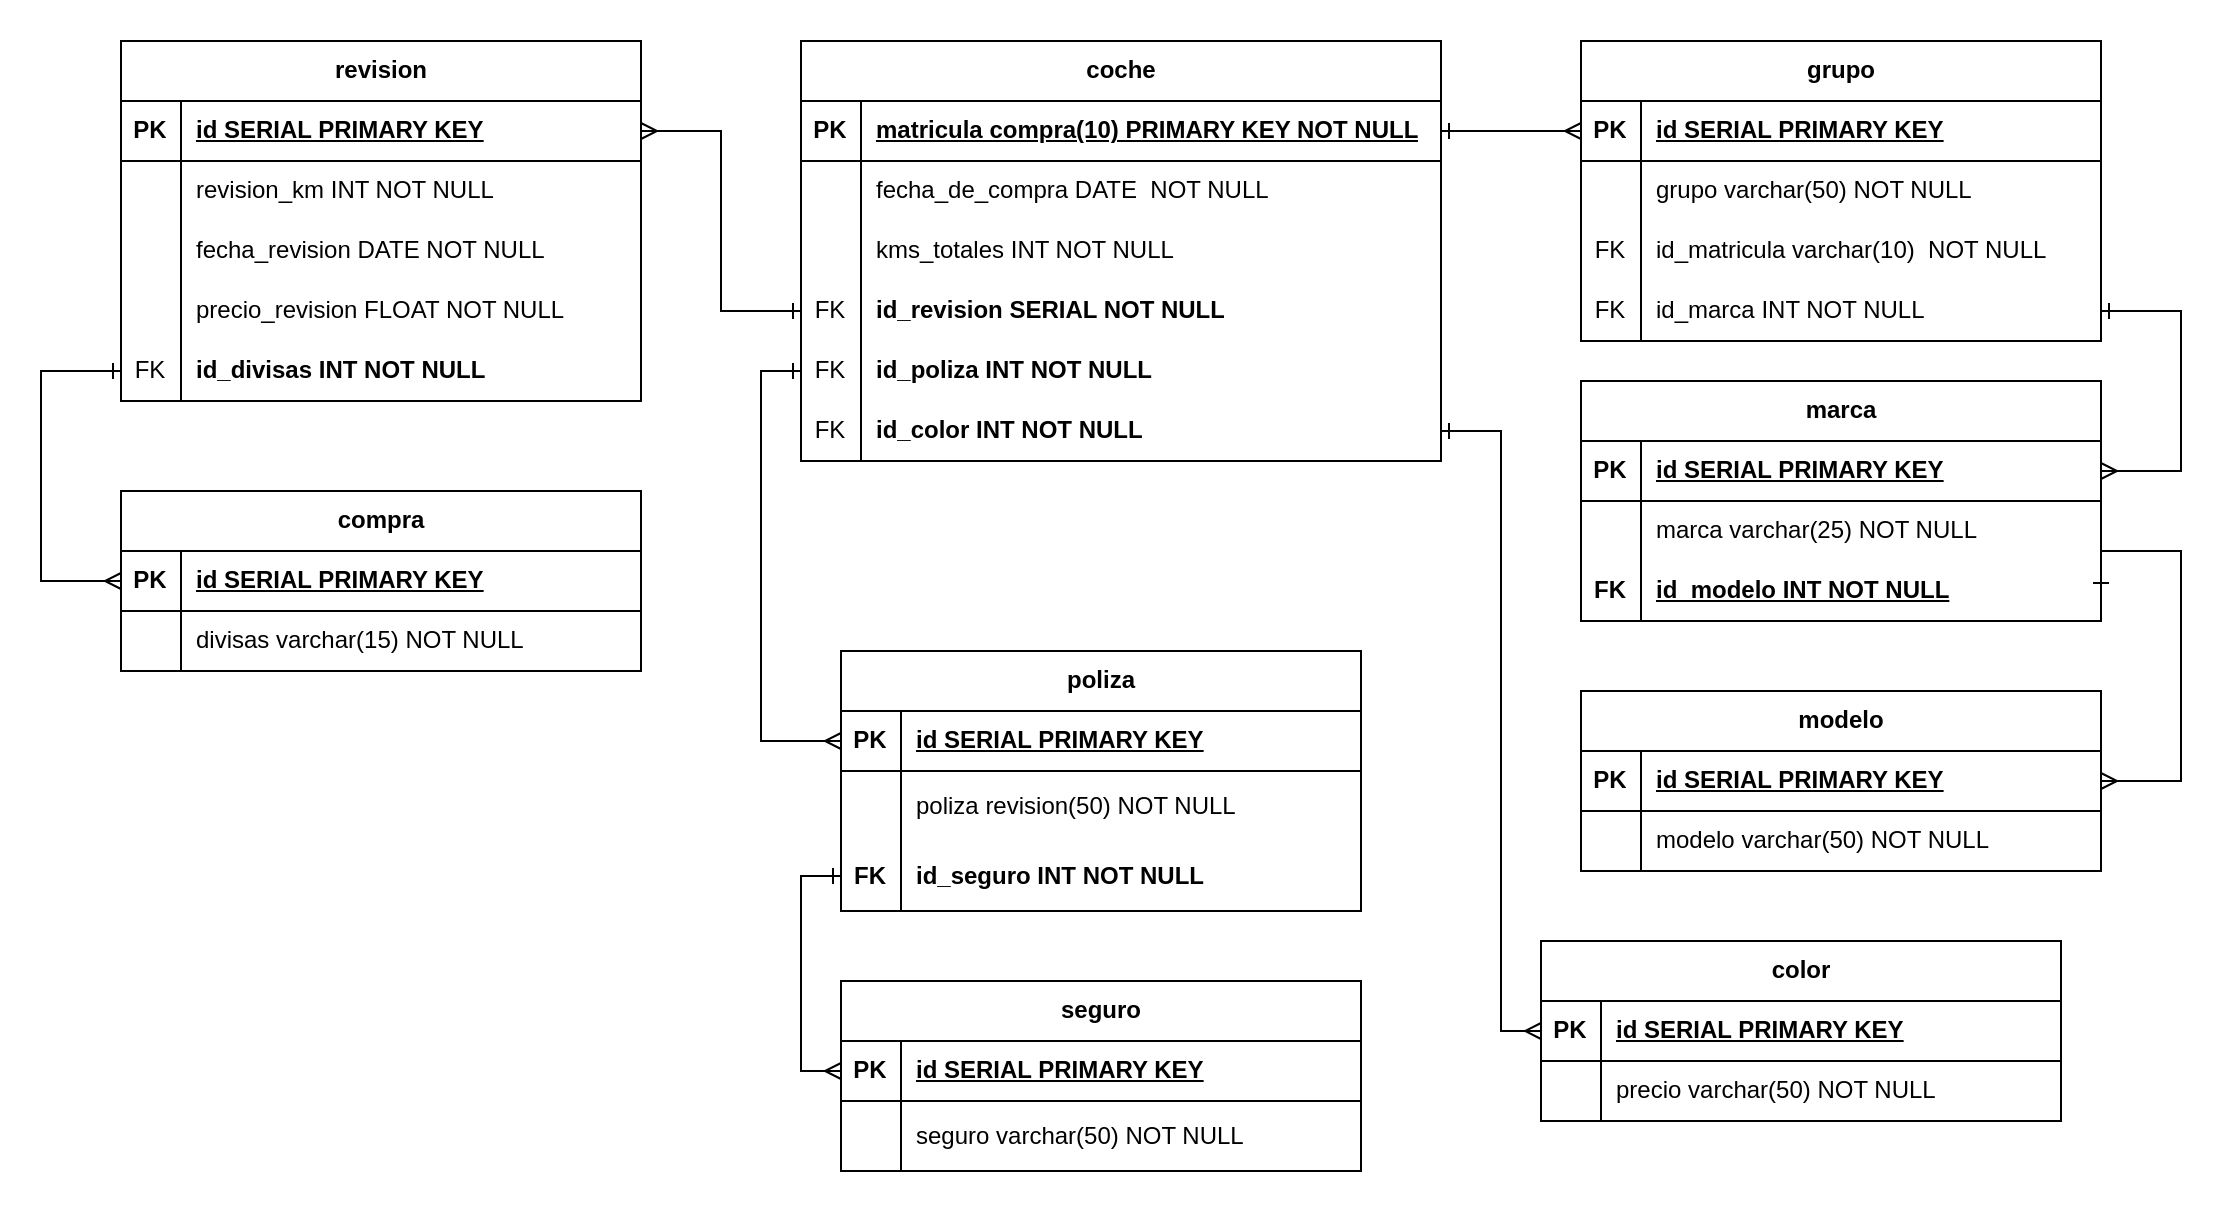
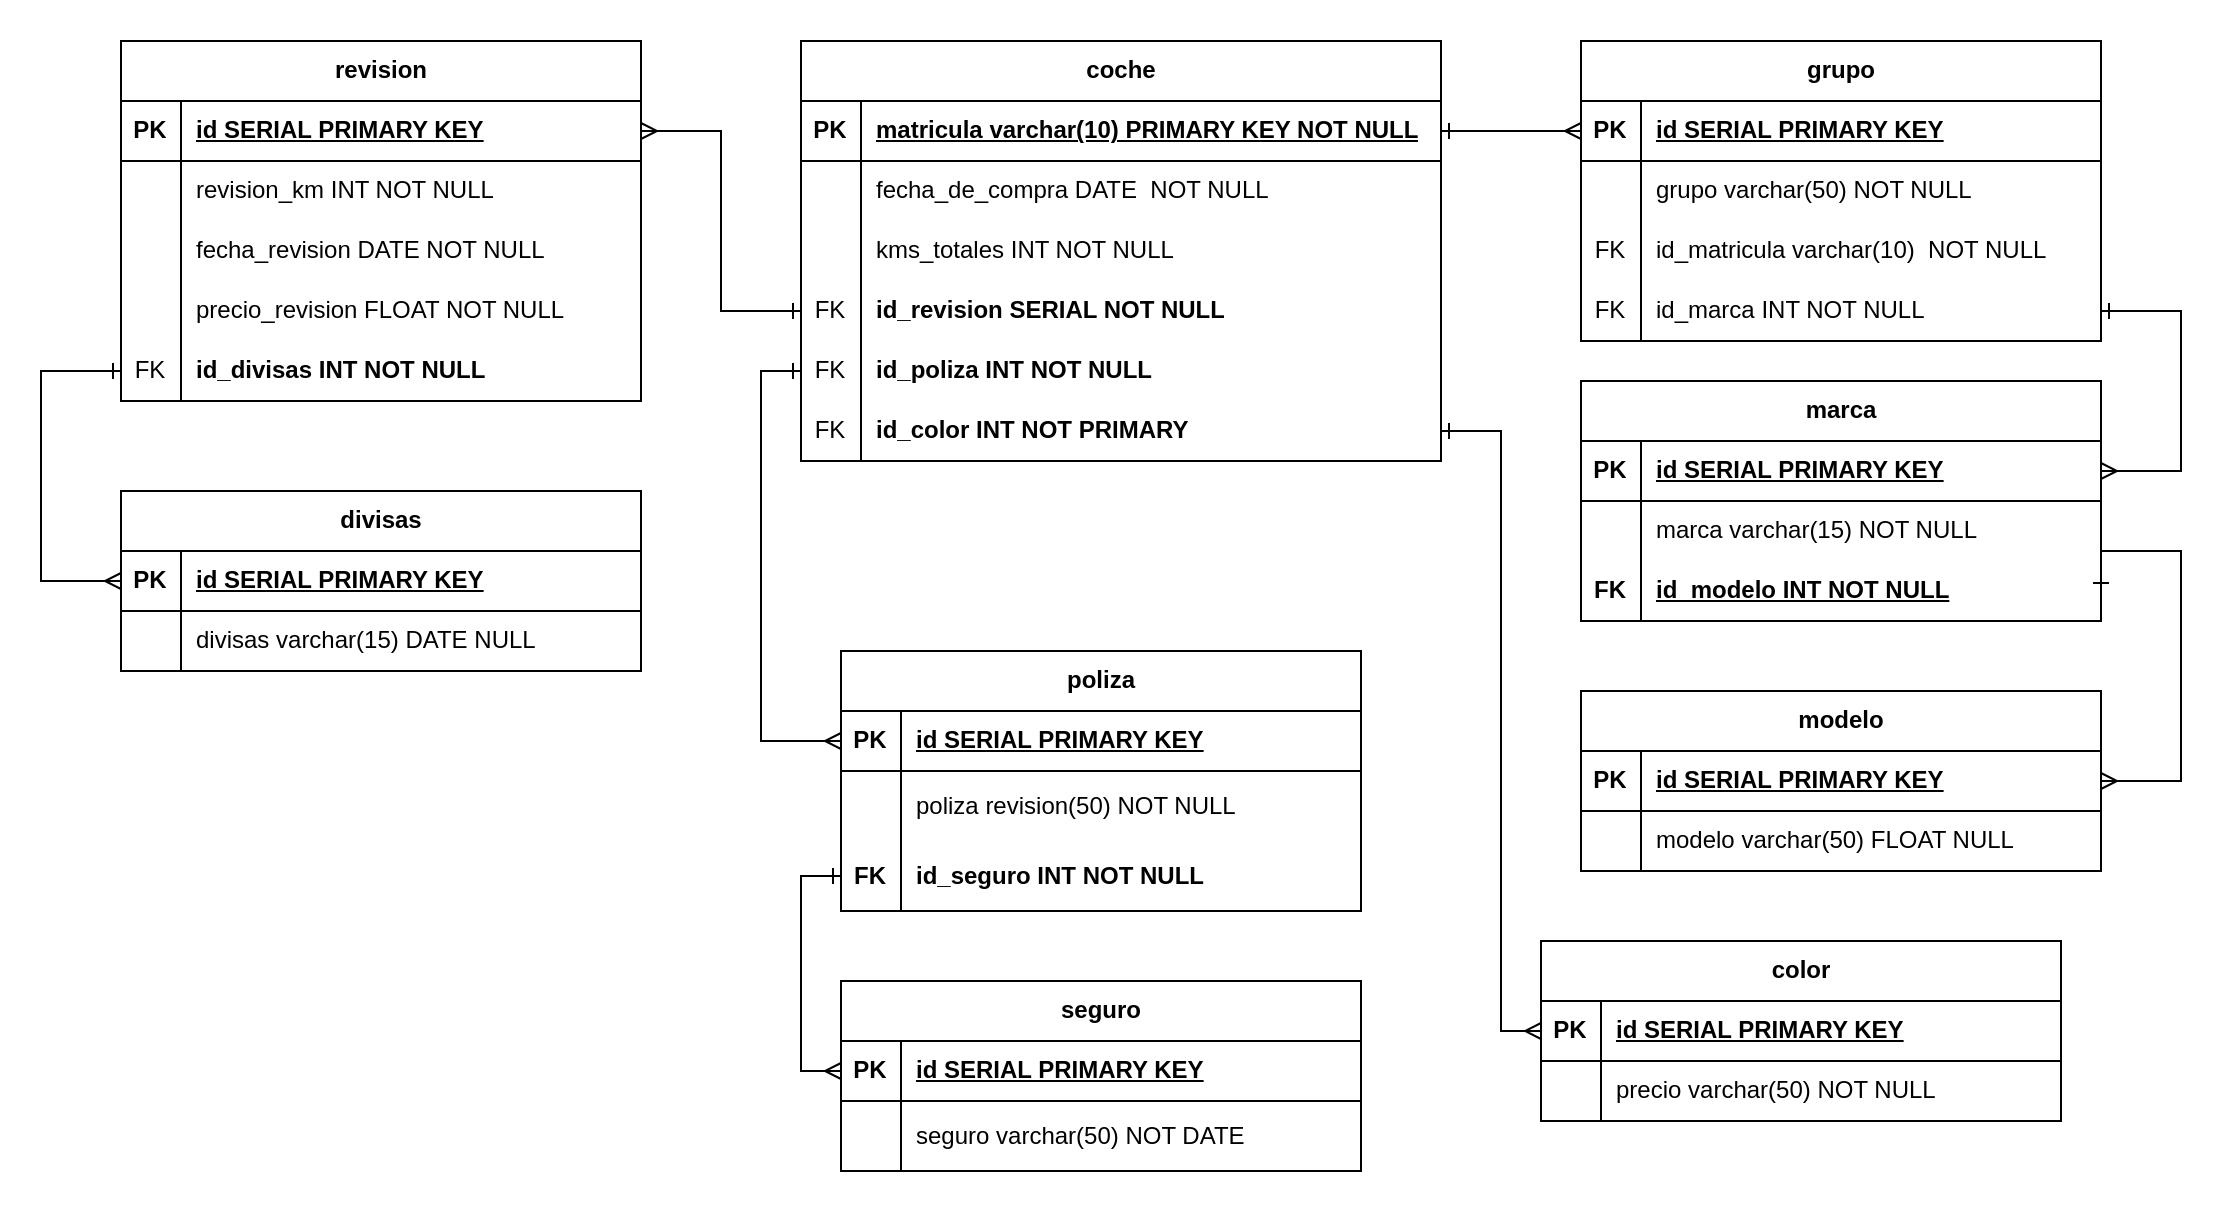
- <mxCell id="15" value="matricula&amp;nbsp;compra(10) PRIMARY KEY NOT NULL" style="shape=partialRectangle;connectable=0;fillColor=none;top=0;left=0;bottom=0;right=0;align=left;spacingLeft=6;fontStyle=5;overflow=hidden;whiteSpace=wrap;html=1;" vertex="1" parent="13"><mxGeometry x="30" width="290" height="30" as="geometry"><mxRectangle width="290" height="30" as="alternateBounds" /></mxGeometry></mxCell>
+ <mxCell id="15" value="matricula&amp;nbsp;varchar(10) PRIMARY KEY NOT NULL" style="shape=partialRectangle;connectable=0;fillColor=none;top=0;left=0;bottom=0;right=0;align=left;spacingLeft=6;fontStyle=5;overflow=hidden;whiteSpace=wrap;html=1;" vertex="1" parent="13"><mxGeometry x="30" width="290" height="30" as="geometry"><mxRectangle width="290" height="30" as="alternateBounds" /></mxGeometry></mxCell>
- <mxCell id="30" value="id_color INT NOT NULL" style="shape=partialRectangle;connectable=0;fillColor=none;top=0;left=0;bottom=0;right=0;align=left;spacingLeft=6;overflow=hidden;whiteSpace=wrap;html=1;fontStyle=1" vertex="1" parent="28"><mxGeometry x="30" width="290" height="30" as="geometry"><mxRectangle width="290" height="30" as="alternateBounds" /></mxGeometry></mxCell>
+ <mxCell id="30" value="id_color INT NOT PRIMARY" style="shape=partialRectangle;connectable=0;fillColor=none;top=0;left=0;bottom=0;right=0;align=left;spacingLeft=6;overflow=hidden;whiteSpace=wrap;html=1;fontStyle=1" vertex="1" parent="28"><mxGeometry x="30" width="290" height="30" as="geometry"><mxRectangle width="290" height="30" as="alternateBounds" /></mxGeometry></mxCell>
- <mxCell id="86" value="compra" style="shape=table;startSize=30;container=1;collapsible=1;childLayout=tableLayout;fixedRows=1;rowLines=0;fontStyle=1;align=center;resizeLast=1;html=1;" vertex="1" parent="1"><mxGeometry x="60" y="245" width="260" height="90.0" as="geometry" /></mxCell>
+ <mxCell id="86" value="divisas" style="shape=table;startSize=30;container=1;collapsible=1;childLayout=tableLayout;fixedRows=1;rowLines=0;fontStyle=1;align=center;resizeLast=1;html=1;" vertex="1" parent="1"><mxGeometry x="60" y="245" width="260" height="90.0" as="geometry" /></mxCell>
- <mxCell id="50" value="marca varchar(25) NOT NULL" style="shape=partialRectangle;connectable=0;fillColor=none;top=0;left=0;bottom=0;right=0;align=left;spacingLeft=6;overflow=hidden;whiteSpace=wrap;html=1;" vertex="1" parent="48"><mxGeometry x="30" width="230" height="30" as="geometry"><mxRectangle width="230" height="30" as="alternateBounds" /></mxGeometry></mxCell>
+ <mxCell id="50" value="marca varchar(15) NOT NULL" style="shape=partialRectangle;connectable=0;fillColor=none;top=0;left=0;bottom=0;right=0;align=left;spacingLeft=6;overflow=hidden;whiteSpace=wrap;html=1;" vertex="1" parent="48"><mxGeometry x="30" width="230" height="30" as="geometry"><mxRectangle width="230" height="30" as="alternateBounds" /></mxGeometry></mxCell>
- <mxCell id="92" value="divisas varchar(15) NOT NULL" style="shape=partialRectangle;connectable=0;fillColor=none;top=0;left=0;bottom=0;right=0;align=left;spacingLeft=6;overflow=hidden;whiteSpace=wrap;html=1;" vertex="1" parent="90"><mxGeometry x="30" width="230" height="30" as="geometry"><mxRectangle width="230" height="30" as="alternateBounds" /></mxGeometry></mxCell>
+ <mxCell id="92" value="divisas varchar(15) DATE NULL" style="shape=partialRectangle;connectable=0;fillColor=none;top=0;left=0;bottom=0;right=0;align=left;spacingLeft=6;overflow=hidden;whiteSpace=wrap;html=1;" vertex="1" parent="90"><mxGeometry x="30" width="230" height="30" as="geometry"><mxRectangle width="230" height="30" as="alternateBounds" /></mxGeometry></mxCell>
- <mxCell id="60" value="modelo varchar(50) NOT NULL" style="shape=partialRectangle;connectable=0;fillColor=none;top=0;left=0;bottom=0;right=0;align=left;spacingLeft=6;overflow=hidden;whiteSpace=wrap;html=1;" vertex="1" parent="58"><mxGeometry x="30" width="230" height="30" as="geometry"><mxRectangle width="230" height="30" as="alternateBounds" /></mxGeometry></mxCell>
+ <mxCell id="60" value="modelo varchar(50) FLOAT NULL" style="shape=partialRectangle;connectable=0;fillColor=none;top=0;left=0;bottom=0;right=0;align=left;spacingLeft=6;overflow=hidden;whiteSpace=wrap;html=1;" vertex="1" parent="58"><mxGeometry x="30" width="230" height="30" as="geometry"><mxRectangle width="230" height="30" as="alternateBounds" /></mxGeometry></mxCell>
- <mxCell id="107" value="seguro varchar(50) NOT NULL" style="shape=partialRectangle;connectable=0;fillColor=none;top=0;left=0;bottom=0;right=0;align=left;spacingLeft=6;overflow=hidden;whiteSpace=wrap;html=1;" vertex="1" parent="105"><mxGeometry x="30" width="230" height="35" as="geometry"><mxRectangle width="230" height="35" as="alternateBounds" /></mxGeometry></mxCell>
+ <mxCell id="107" value="seguro varchar(50) NOT DATE" style="shape=partialRectangle;connectable=0;fillColor=none;top=0;left=0;bottom=0;right=0;align=left;spacingLeft=6;overflow=hidden;whiteSpace=wrap;html=1;" vertex="1" parent="105"><mxGeometry x="30" width="230" height="35" as="geometry"><mxRectangle width="230" height="35" as="alternateBounds" /></mxGeometry></mxCell>
